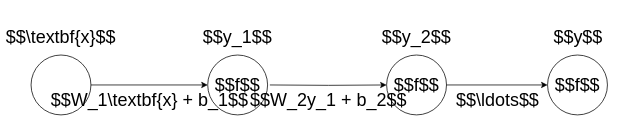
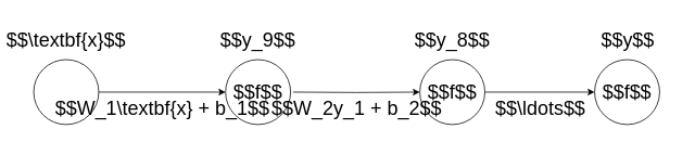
- <mxCell id="4" value="&lt;font style=&quot;font-size: 24px;&quot;&gt;$$y_1$$&lt;/font&gt;" style="rounded=0;whiteSpace=wrap;html=1;strokeColor=none;fillColor=none;" parent="1" vertex="1"><mxGeometry x="256" y="20" width="120" height="60" as="geometry" /></mxCell>
+ <mxCell id="4" value="&lt;font style=&quot;font-size: 24px;&quot;&gt;$$y_9$$&lt;/font&gt;" style="rounded=0;whiteSpace=wrap;html=1;strokeColor=none;fillColor=none;" parent="1" vertex="1"><mxGeometry x="256" y="20" width="120" height="60" as="geometry" /></mxCell>
- <mxCell id="9" value="&lt;font style=&quot;font-size: 24px;&quot;&gt;$$y_2$$&lt;/font&gt;" style="rounded=0;whiteSpace=wrap;html=1;strokeColor=none;fillColor=none;" parent="1" vertex="1"><mxGeometry x="495" y="20" width="120" height="60" as="geometry" /></mxCell>
+ <mxCell id="9" value="&lt;font style=&quot;font-size: 24px;&quot;&gt;$$y_8$$&lt;/font&gt;" style="rounded=0;whiteSpace=wrap;html=1;strokeColor=none;fillColor=none;" parent="1" vertex="1"><mxGeometry x="495" y="20" width="120" height="60" as="geometry" /></mxCell>
